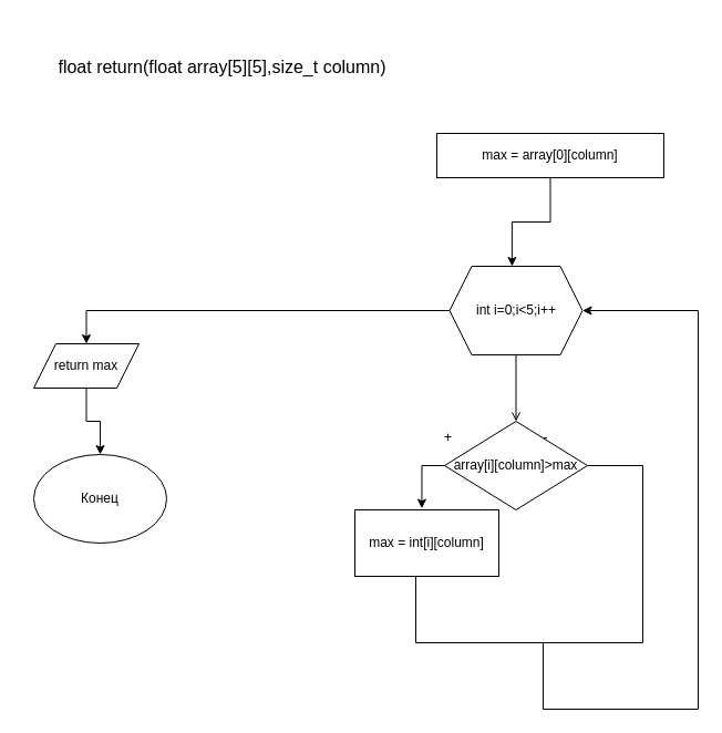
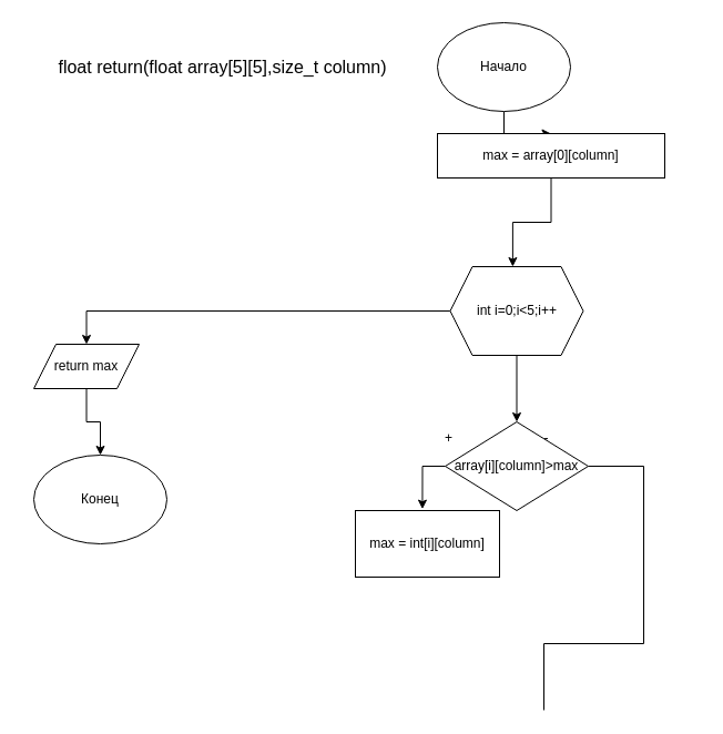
+ <mxCell id="3" value="&lt;div&gt;Начало&lt;/div&gt;" style="ellipse;whiteSpace=wrap;html=1;" parent="1" vertex="1"><mxGeometry x="394" y="20" width="120" height="80" as="geometry" /></mxCell>
+ <mxCell id="2" style="edgeStyle=orthogonalEdgeStyle;rounded=0;orthogonalLoop=1;jettySize=auto;html=1;exitX=0.5;exitY=1;exitDx=0;exitDy=0;entryX=0.5;entryY=0;entryDx=0;entryDy=0;" parent="1" source="3" target="5" edge="1"><mxGeometry relative="1" as="geometry" /></mxCell>
- <mxCell id="7" style="edgeStyle=orthogonalEdgeStyle;rounded=0;orthogonalLoop=1;jettySize=auto;html=1;exitX=0.5;exitY=1;exitDx=0;exitDy=0;entryX=0.5;entryY=0;entryDx=0;entryDy=0;endArrow=open;" edge="1" parent="1" source="8" target="15"><mxGeometry relative="1" as="geometry"><Array as="points"><mxPoint x="466" y="320" /><mxPoint x="466" y="350" /></Array></mxGeometry></mxCell>
+ <mxCell id="7" style="edgeStyle=orthogonalEdgeStyle;rounded=0;orthogonalLoop=1;jettySize=auto;html=1;exitX=0.5;exitY=1;exitDx=0;exitDy=0;entryX=0.5;entryY=0;entryDx=0;entryDy=0;" edge="1" parent="1" source="8" target="15"><mxGeometry relative="1" as="geometry"><Array as="points"><mxPoint x="466" y="320" /><mxPoint x="466" y="350" /></Array></mxGeometry></mxCell>
- <mxCell id="16" style="edgeStyle=orthogonalEdgeStyle;rounded=0;orthogonalLoop=1;jettySize=auto;html=1;exitX=0.5;exitY=1;exitDx=0;exitDy=0;entryX=1;entryY=0.5;entryDx=0;entryDy=0;" edge="1" parent="1" source="17" target="8"><mxGeometry relative="1" as="geometry"><Array as="points"><mxPoint x="375" y="580" /><mxPoint x="490" y="580" /><mxPoint x="490" y="640" /><mxPoint x="630" y="640" /><mxPoint x="630" y="280" /></Array></mxGeometry></mxCell>
